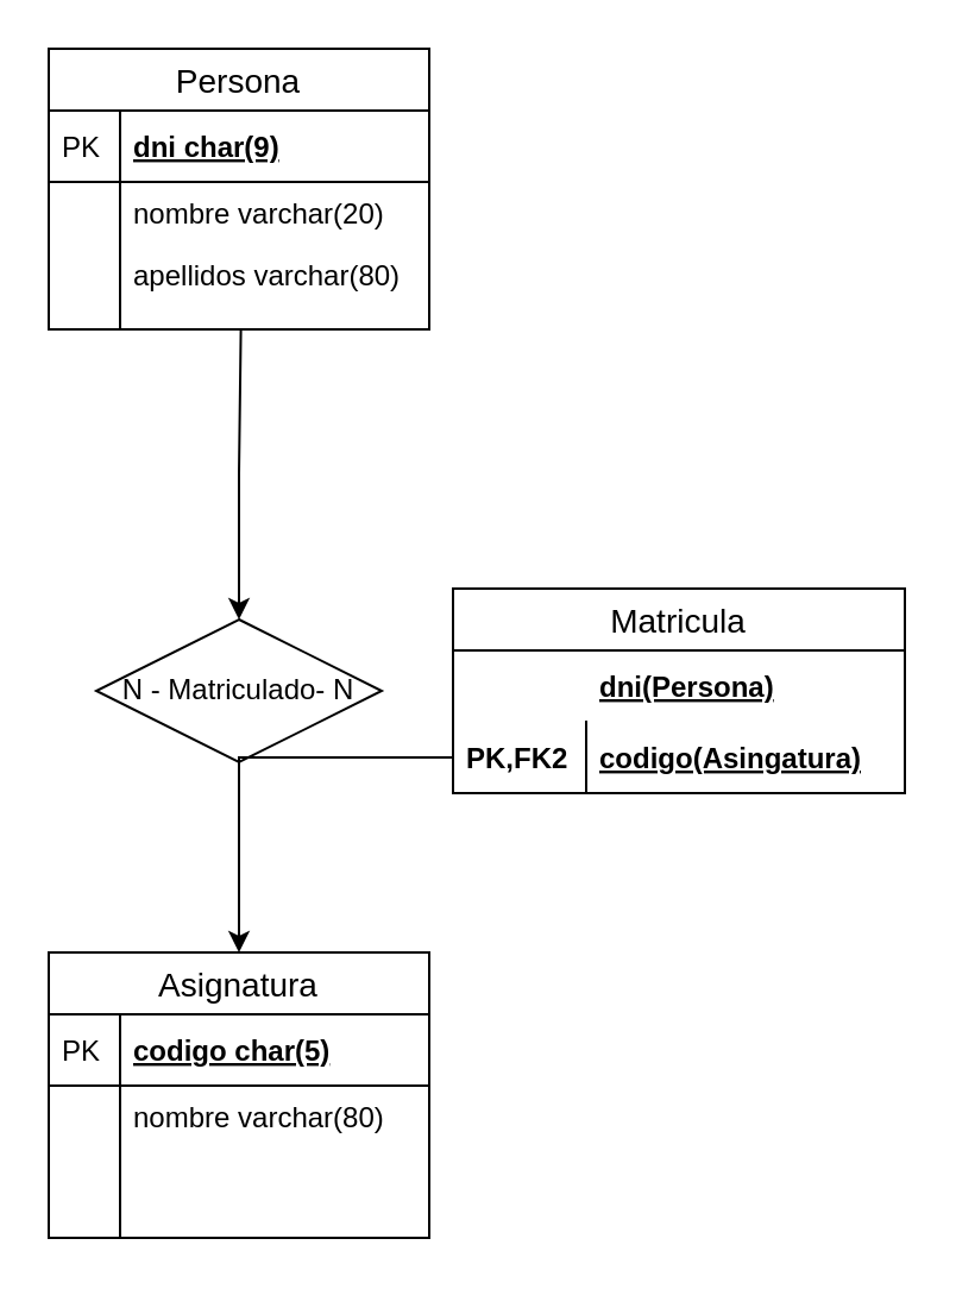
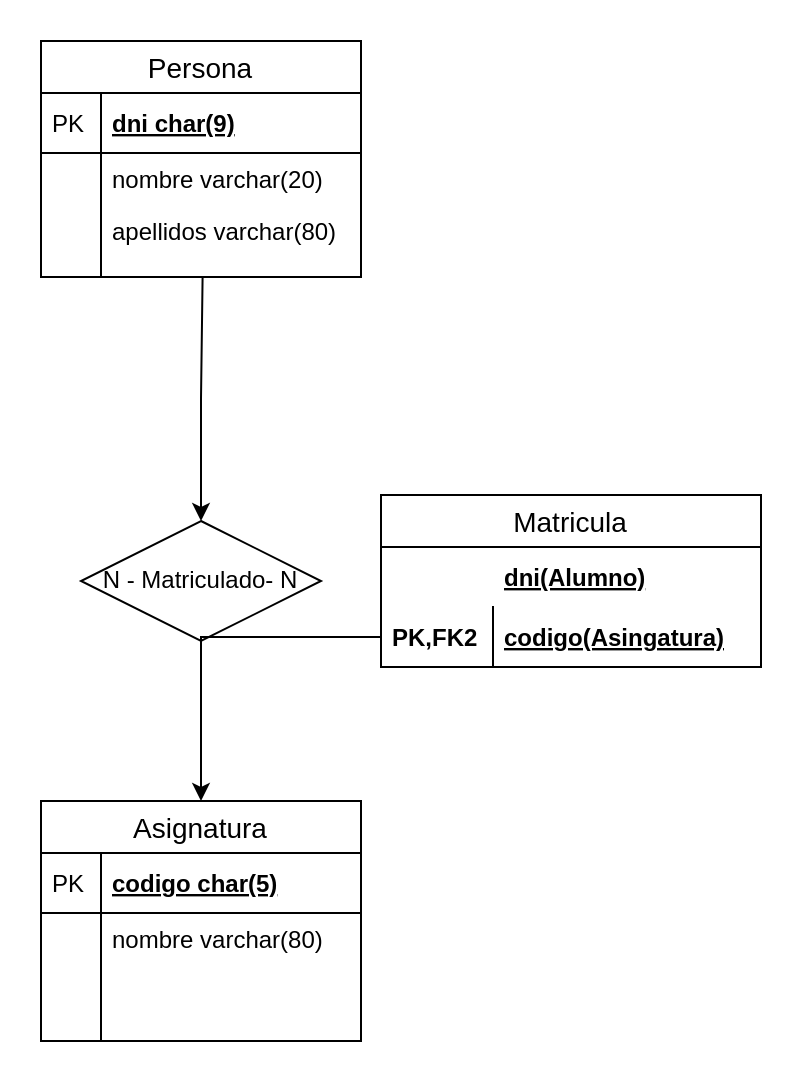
- <mxCell id="22" value="dni(Persona)" style="shape=partialRectangle;top=0;left=0;right=0;bottom=0;align=left;verticalAlign=middle;fillColor=none;spacingLeft=60;spacingRight=4;overflow=hidden;rotatable=0;points=[[0,0.5],[1,0.5]];portConstraint=eastwest;dropTarget=0;fontStyle=5;fontSize=12;" vertex="1" parent="21"><mxGeometry y="26" width="190" height="30" as="geometry" /></mxCell>
+ <mxCell id="22" value="dni(Alumno)" style="shape=partialRectangle;top=0;left=0;right=0;bottom=0;align=left;verticalAlign=middle;fillColor=none;spacingLeft=60;spacingRight=4;overflow=hidden;rotatable=0;points=[[0,0.5],[1,0.5]];portConstraint=eastwest;dropTarget=0;fontStyle=5;fontSize=12;" vertex="1" parent="21"><mxGeometry y="26" width="190" height="30" as="geometry" /></mxCell>
